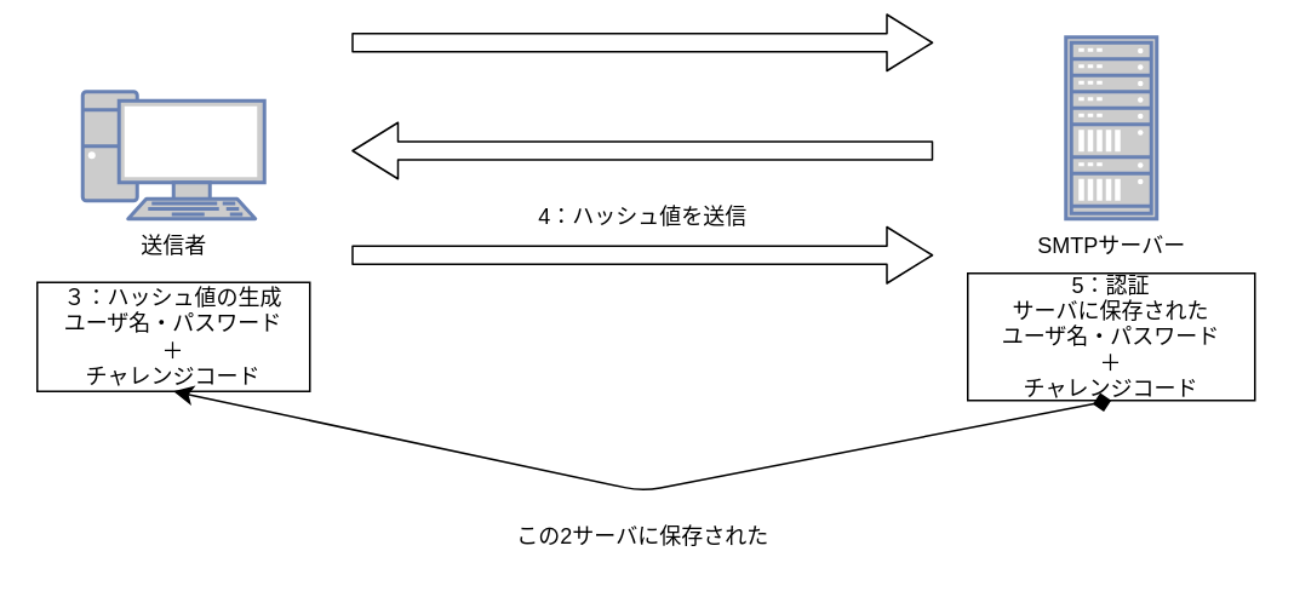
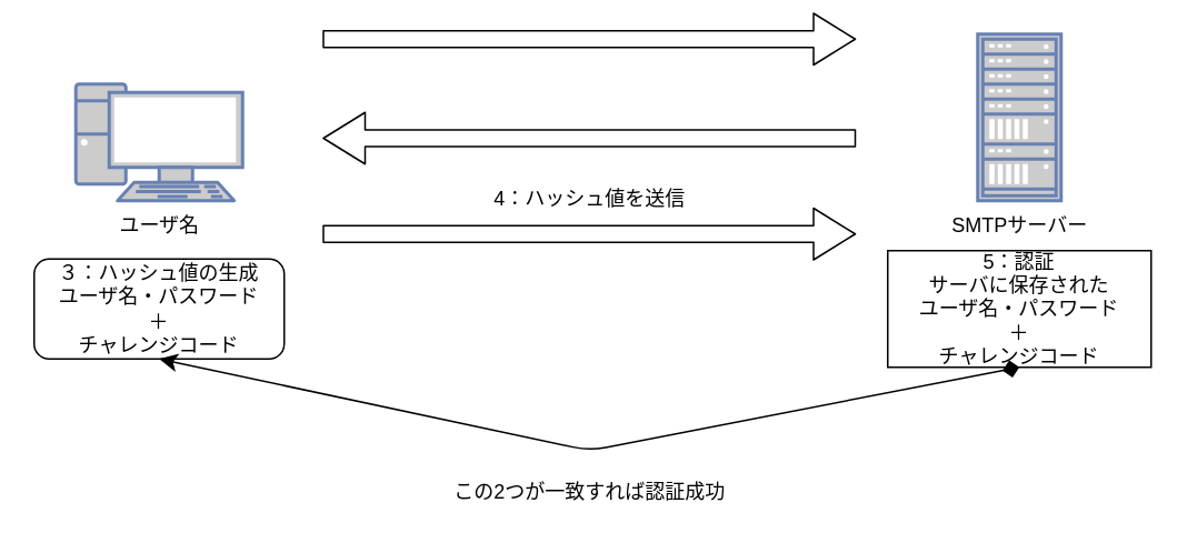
- <mxCell id="4" value="送信者" style="text;html=1;align=center;verticalAlign=middle;resizable=0;points=[];autosize=1;strokeColor=none;fillColor=none;" vertex="1" parent="1"><mxGeometry x="65" y="120" width="60" height="30" as="geometry" /></mxCell>
+ <mxCell id="4" value="ユーザ名" style="text;html=1;align=center;verticalAlign=middle;resizable=0;points=[];autosize=1;strokeColor=none;fillColor=none;" vertex="1" parent="1"><mxGeometry x="65" y="120" width="60" height="30" as="geometry" /></mxCell>
- <mxCell id="8" value="&lt;span style=&quot;&quot;&gt;３：ハッシュ値の生成&lt;/span&gt;&lt;br style=&quot;border-color: var(--border-color);&quot;&gt;&lt;span style=&quot;&quot;&gt;ユーザ名・パスワード&lt;/span&gt;&lt;br style=&quot;border-color: var(--border-color);&quot;&gt;&lt;span style=&quot;&quot;&gt;＋&lt;/span&gt;&lt;br style=&quot;border-color: var(--border-color);&quot;&gt;&lt;span style=&quot;&quot;&gt;チャレンジコード&lt;/span&gt;" style="whiteSpace=wrap;html=1;" vertex="1" parent="1"><mxGeometry x="20" y="155" width="150" height="60" as="geometry" /></mxCell>
+ <mxCell id="8" value="&lt;span style=&quot;&quot;&gt;３：ハッシュ値の生成&lt;/span&gt;&lt;br style=&quot;border-color: var(--border-color);&quot;&gt;&lt;span style=&quot;&quot;&gt;ユーザ名・パスワード&lt;/span&gt;&lt;br style=&quot;border-color: var(--border-color);&quot;&gt;&lt;span style=&quot;&quot;&gt;＋&lt;/span&gt;&lt;br style=&quot;border-color: var(--border-color);&quot;&gt;&lt;span style=&quot;&quot;&gt;チャレンジコード&lt;/span&gt;" style="whiteSpace=wrap;html=1;rounded=1;" vertex="1" parent="1"><mxGeometry x="20" y="155" width="150" height="60" as="geometry" /></mxCell>
- <mxCell id="13" value="この2サーバに保存された" style="text;html=1;align=center;verticalAlign=middle;resizable=0;points=[];autosize=1;strokeColor=none;fillColor=none;" vertex="1" parent="1"><mxGeometry x="258" y="280" width="190" height="30" as="geometry" /></mxCell>
+ <mxCell id="13" value="この2つが一致すれば認証成功" style="text;html=1;align=center;verticalAlign=middle;resizable=0;points=[];autosize=1;strokeColor=none;fillColor=none;" vertex="1" parent="1"><mxGeometry x="258" y="280" width="190" height="30" as="geometry" /></mxCell>
